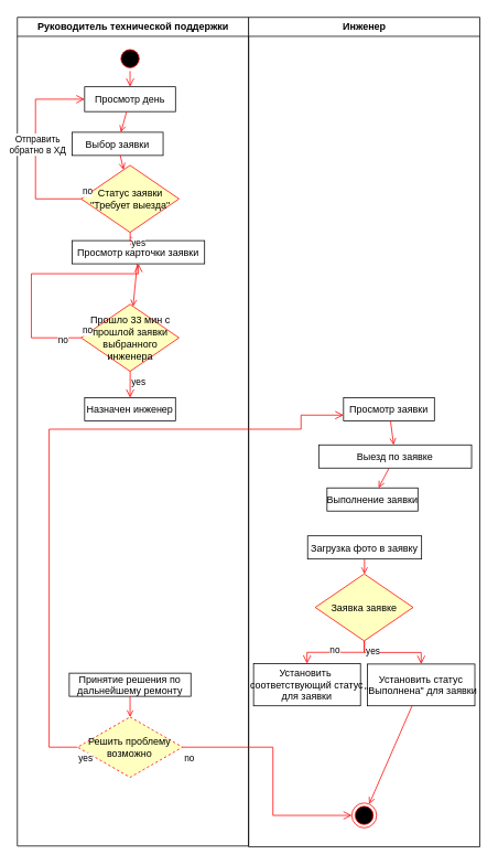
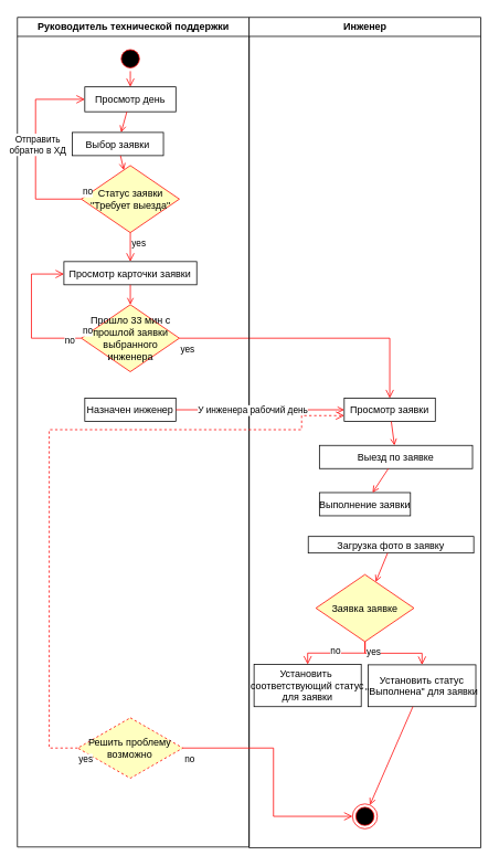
- <mxCell id="8" value="Просмотр карточки заявки" style="" vertex="1" parent="2"><mxGeometry x="66.25" y="270" width="160.5" height="28" as="geometry" /></mxCell>
+ <mxCell id="8" value="Просмотр карточки заявки" style="" vertex="1" parent="2"><mxGeometry x="56.25" y="295" width="160.5" height="28" as="geometry" /></mxCell>
- <mxCell id="19" value="yes" style="edgeStyle=orthogonalEdgeStyle;html=1;align=left;verticalAlign=top;endArrow=open;endSize=8;strokeColor=#ff0000;rounded=0;" edge="1" parent="2" source="14" target="18"><mxGeometry x="-1" relative="1" as="geometry"><mxPoint x="136.5" y="462" as="targetPoint" /><mxPoint x="223.5" y="268" as="sourcePoint" /></mxGeometry></mxCell>
+ <mxCell id="19" value="yes" style="edgeStyle=orthogonalEdgeStyle;html=1;align=left;verticalAlign=top;endArrow=open;endSize=8;strokeColor=#ff0000;rounded=0;" edge="1" parent="2" source="14" target="24"><mxGeometry x="-1" relative="1" as="geometry"><mxPoint x="136.5" y="462" as="targetPoint" /><mxPoint x="223.5" y="268" as="sourcePoint" /></mxGeometry></mxCell>
+ <mxCell id="39" value="" style="endArrow=open;strokeColor=#FF0000;endFill=1;rounded=0" edge="1" parent="1" source="18" target="24"><mxGeometry relative="1" as="geometry"><mxPoint x="167.5" y="144" as="sourcePoint" /><mxPoint x="167.5" y="169" as="targetPoint" /></mxGeometry></mxCell>
+ <mxCell id="40" value="У инженера рабочий день" style="edgeLabel;html=1;align=center;verticalAlign=middle;resizable=0;points=[];" vertex="1" connectable="0" parent="39"><mxGeometry x="-0.416" relative="1" as="geometry"><mxPoint x="33" as="offset" /></mxGeometry></mxCell>
- <mxCell id="41" value="yes" style="edgeStyle=orthogonalEdgeStyle;html=1;align=left;verticalAlign=top;endArrow=open;endSize=8;strokeColor=#ff0000;rounded=0;entryX=0;entryY=0.75;entryDx=0;entryDy=0;" edge="1" parent="1" source="21" target="24"><mxGeometry x="-1" relative="1" as="geometry"><mxPoint x="154" y="985" as="targetPoint" /><mxPoint x="167.5" y="458" as="sourcePoint" /><Array as="points"><mxPoint x="59" y="903" /><mxPoint x="59" y="518" /><mxPoint x="364" y="518" /><mxPoint x="364" y="501" /></Array></mxGeometry></mxCell>
+ <mxCell id="41" value="yes" style="edgeStyle=orthogonalEdgeStyle;html=1;align=left;verticalAlign=top;endArrow=open;endSize=8;strokeColor=#ff0000;rounded=0;entryX=0;entryY=0.75;entryDx=0;entryDy=0;dashed=1;" edge="1" parent="1" source="21" target="24"><mxGeometry x="-1" relative="1" as="geometry"><mxPoint x="154" y="985" as="targetPoint" /><mxPoint x="167.5" y="458" as="sourcePoint" /><Array as="points"><mxPoint x="59" y="903" /><mxPoint x="59" y="518" /><mxPoint x="364" y="518" /><mxPoint x="364" y="501" /></Array></mxGeometry></mxCell>
- <mxCell id="27" value="Выполнение заявки" style="" vertex="1" parent="23"><mxGeometry x="95" y="569" width="110" height="28" as="geometry" /></mxCell>
+ <mxCell id="27" value="Выполнение заявки" style="" vertex="1" parent="23"><mxGeometry x="85" y="574" width="110" height="28" as="geometry" /></mxCell>
- <mxCell id="30" value="Загрузка фото в заявку" style="" vertex="1" parent="23"><mxGeometry x="71.5" y="627" width="138" height="28" as="geometry" /></mxCell>
+ <mxCell id="30" value="Загрузка фото в заявку" style="" vertex="1" parent="23"><mxGeometry x="71.5" y="627" width="200" height="20" as="geometry" /></mxCell>
- <mxCell id="20" value="Принятие решения по&#10;дальнейшему ремонту" style="" vertex="1" parent="2"><mxGeometry x="62.88" y="793" width="147.25" height="28" as="geometry" /></mxCell>
- <mxCell id="22" value="" style="endArrow=open;strokeColor=#FF0000;endFill=1;rounded=0" edge="1" parent="2" source="20" target="21"><mxGeometry relative="1" as="geometry"><mxPoint x="430" y="665" as="sourcePoint" /><mxPoint x="430" y="683" as="targetPoint" /></mxGeometry></mxCell>
